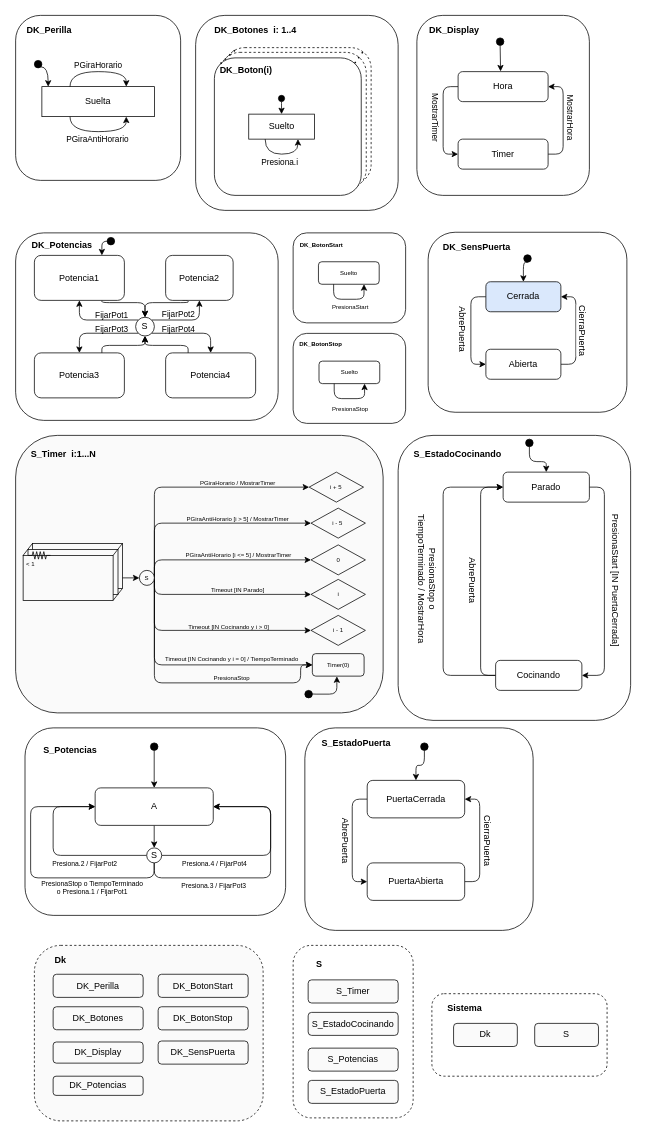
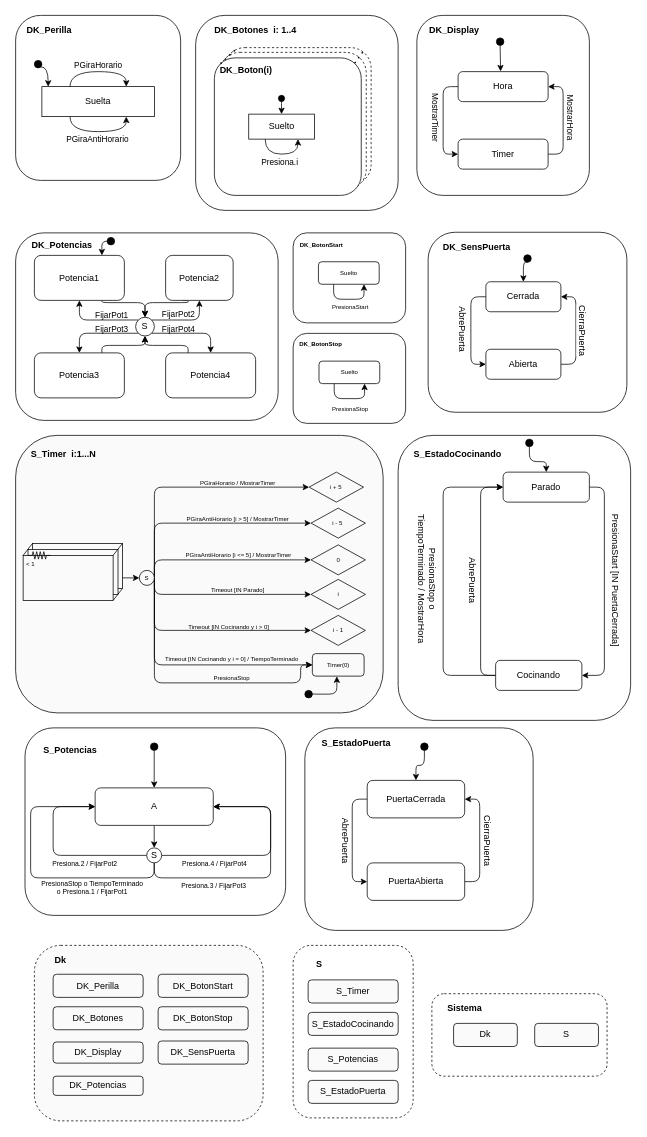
- <mxCell id="127" value="Cerrada" style="rounded=1;whiteSpace=wrap;html=1;labelBackgroundColor=none;fontSize=12;fillColor=#dae8fc;" vertex="1" parent="1"><mxGeometry x="647.01" y="375.17" width="100" height="40" as="geometry" /></mxCell>
+ <mxCell id="127" value="Cerrada" style="rounded=1;whiteSpace=wrap;html=1;labelBackgroundColor=none;fontSize=12;fillColor=#FFFFFF;" vertex="1" parent="1"><mxGeometry x="647.01" y="375.17" width="100" height="40" as="geometry" /></mxCell>
